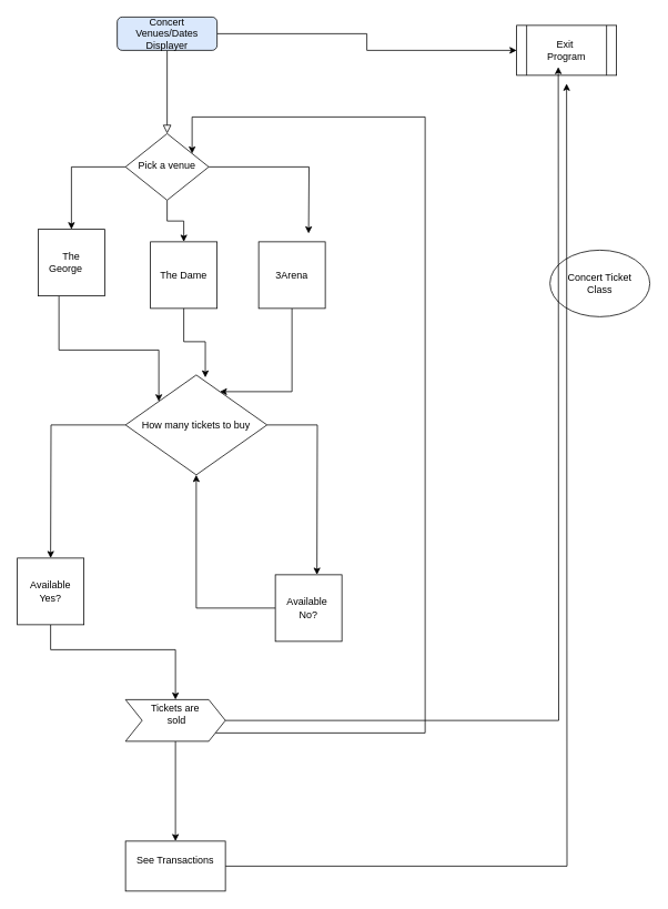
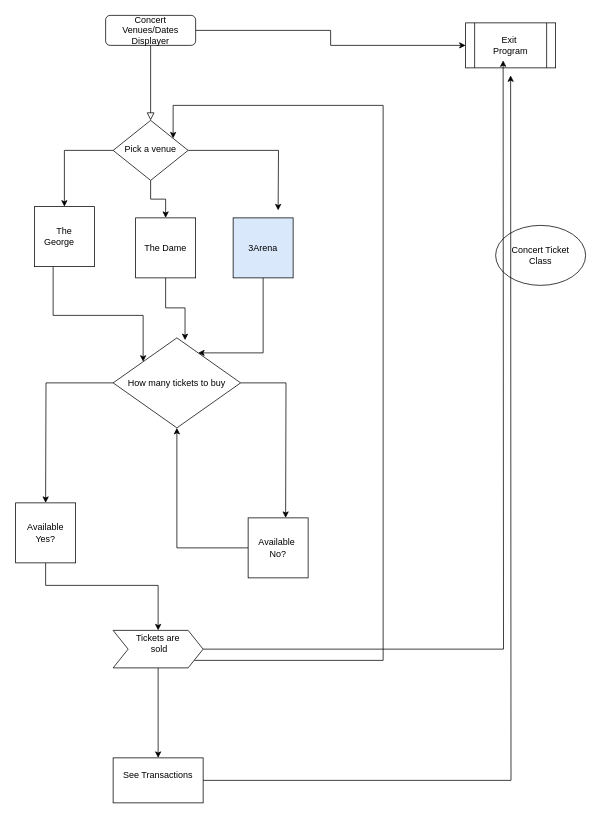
- <mxCell id="4" value="Concert Venues/Dates&lt;div&gt;Displayer&lt;/div&gt;" style="rounded=1;whiteSpace=wrap;html=1;fontSize=12;glass=0;strokeWidth=1;shadow=0;fillColor=#dae8fc;" parent="1" vertex="1"><mxGeometry x="140" y="20" width="120" height="40" as="geometry" /></mxCell>
+ <mxCell id="4" value="Concert Venues/Dates&lt;div&gt;Displayer&lt;/div&gt;" style="rounded=1;whiteSpace=wrap;html=1;fontSize=12;glass=0;strokeWidth=1;shadow=0;" parent="1" vertex="1"><mxGeometry x="140" y="20" width="120" height="40" as="geometry" /></mxCell>
- <mxCell id="15" value="3Arena" style="whiteSpace=wrap;html=1;aspect=fixed;" vertex="1" parent="1"><mxGeometry x="310" y="290" width="80" height="80" as="geometry" /></mxCell>
+ <mxCell id="15" value="3Arena" style="whiteSpace=wrap;html=1;aspect=fixed;fillColor=#dae8fc;" vertex="1" parent="1"><mxGeometry x="310" y="290" width="80" height="80" as="geometry" /></mxCell>
